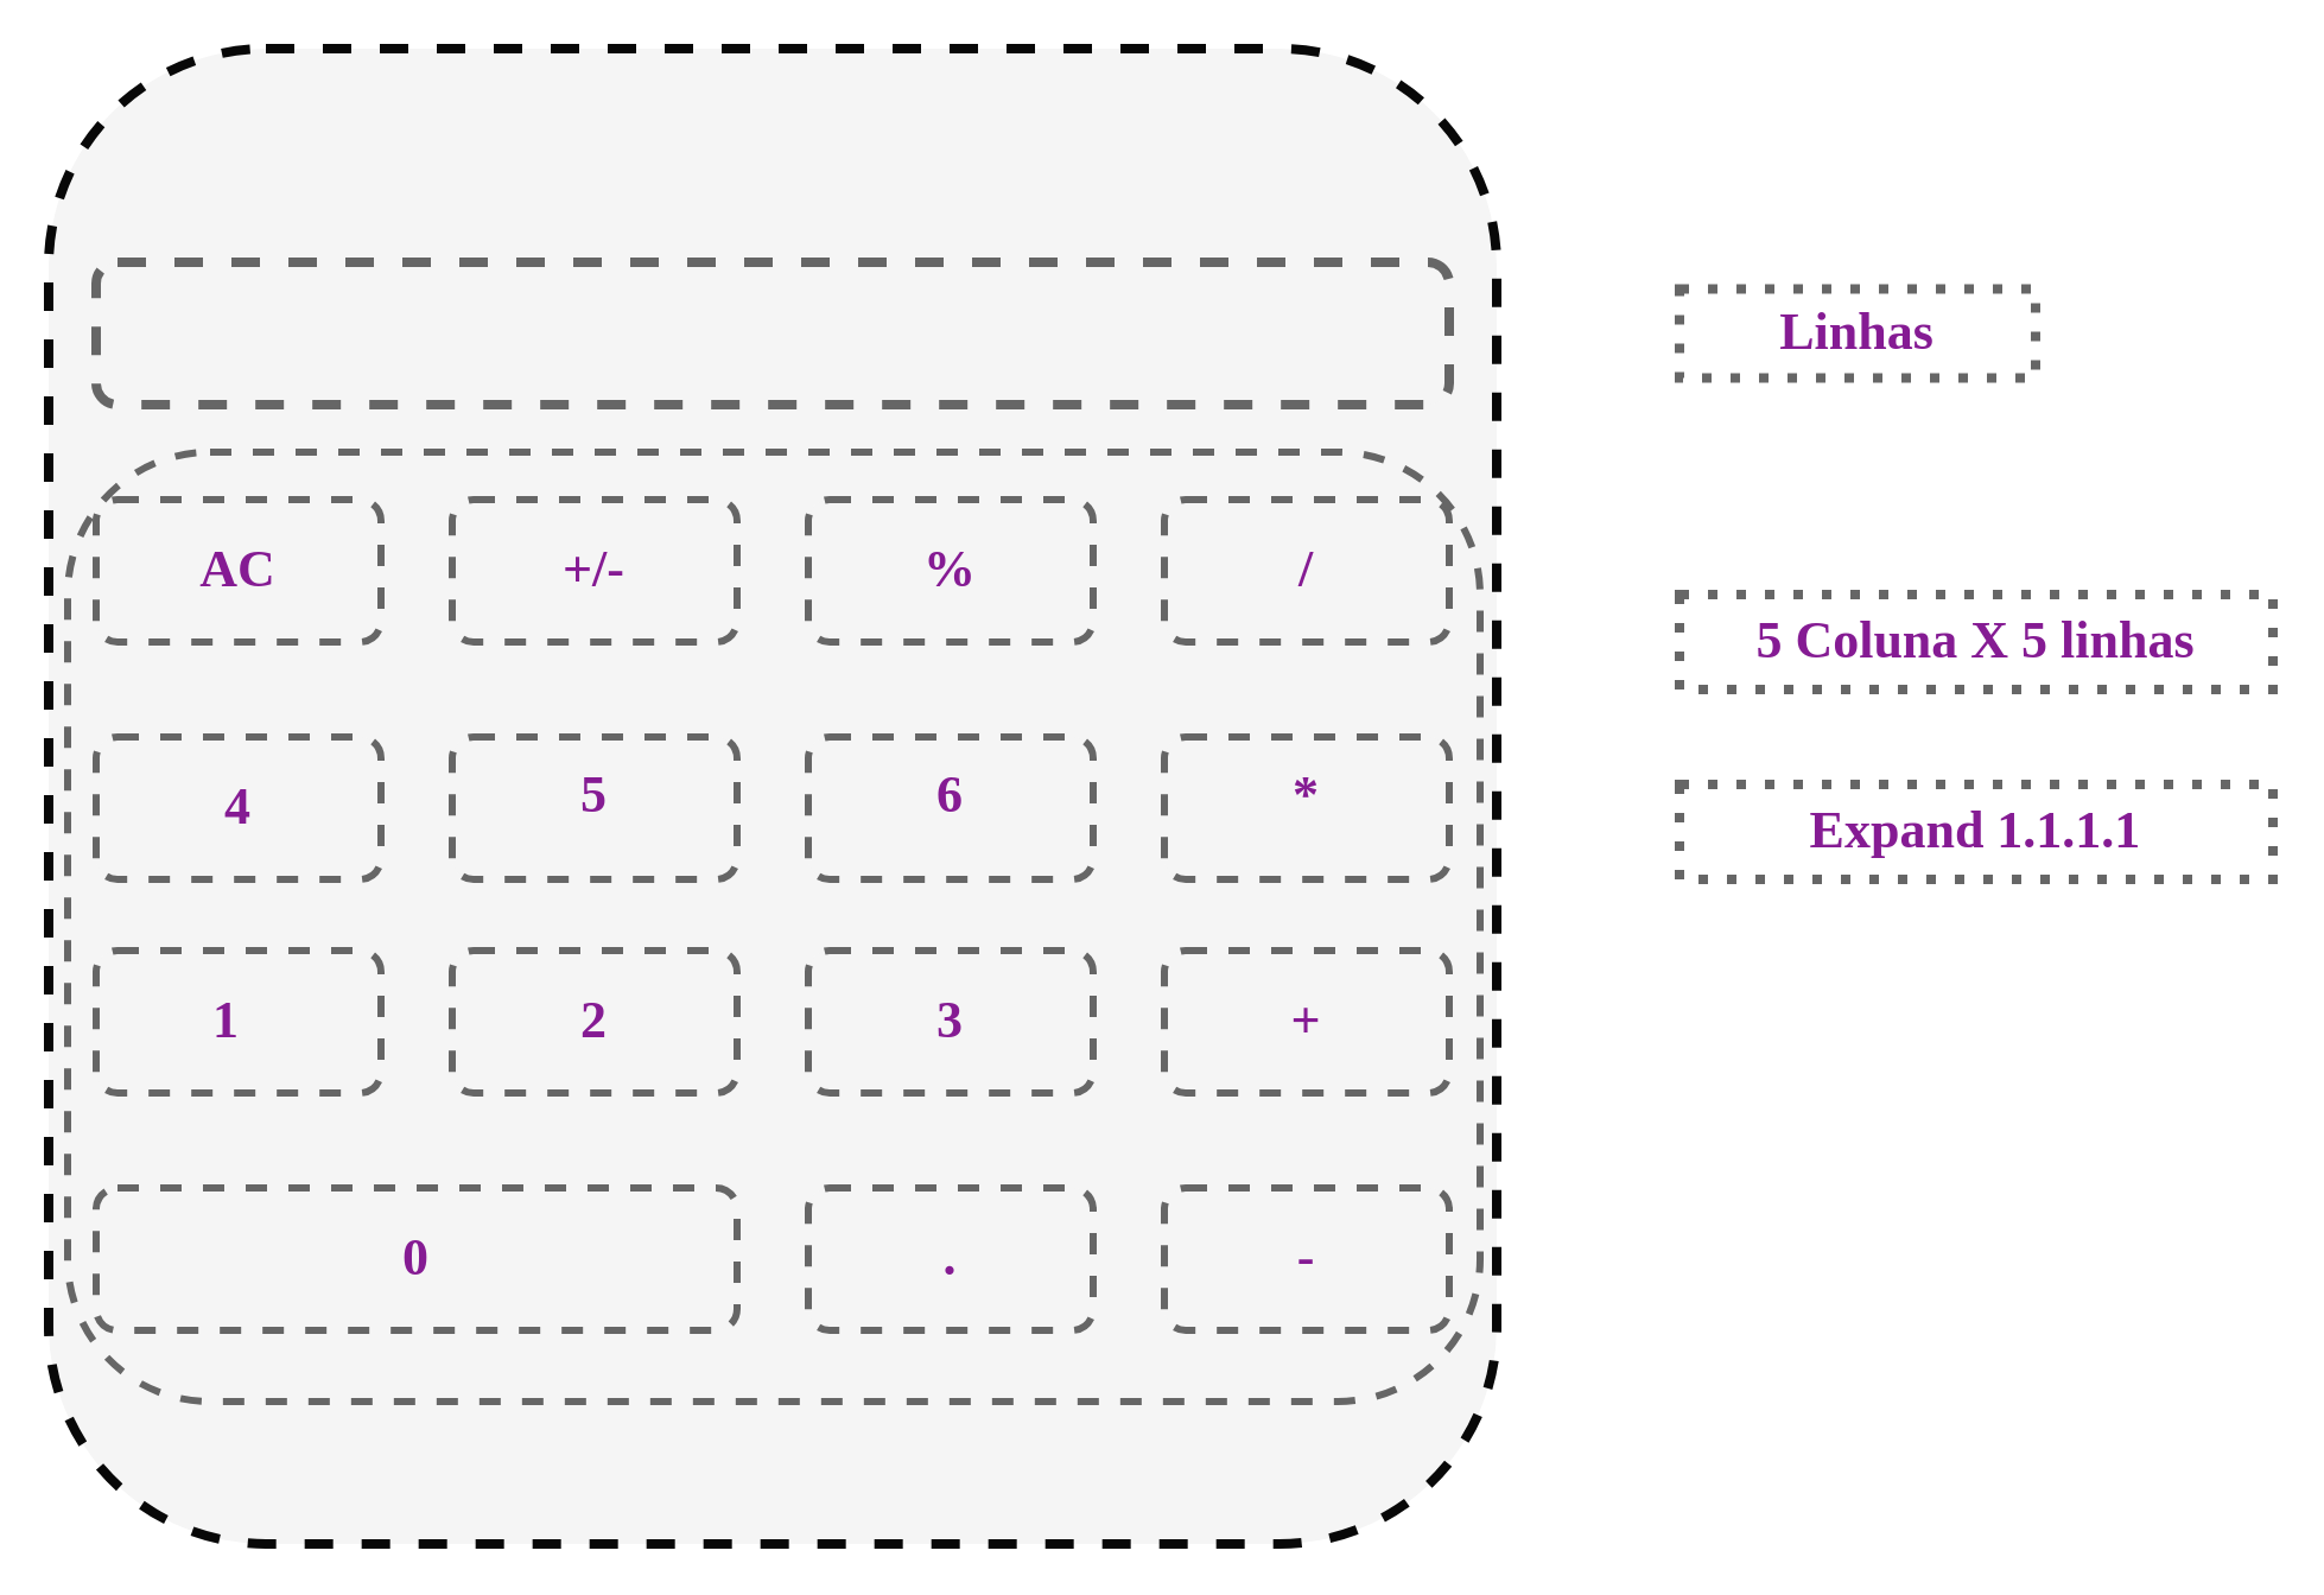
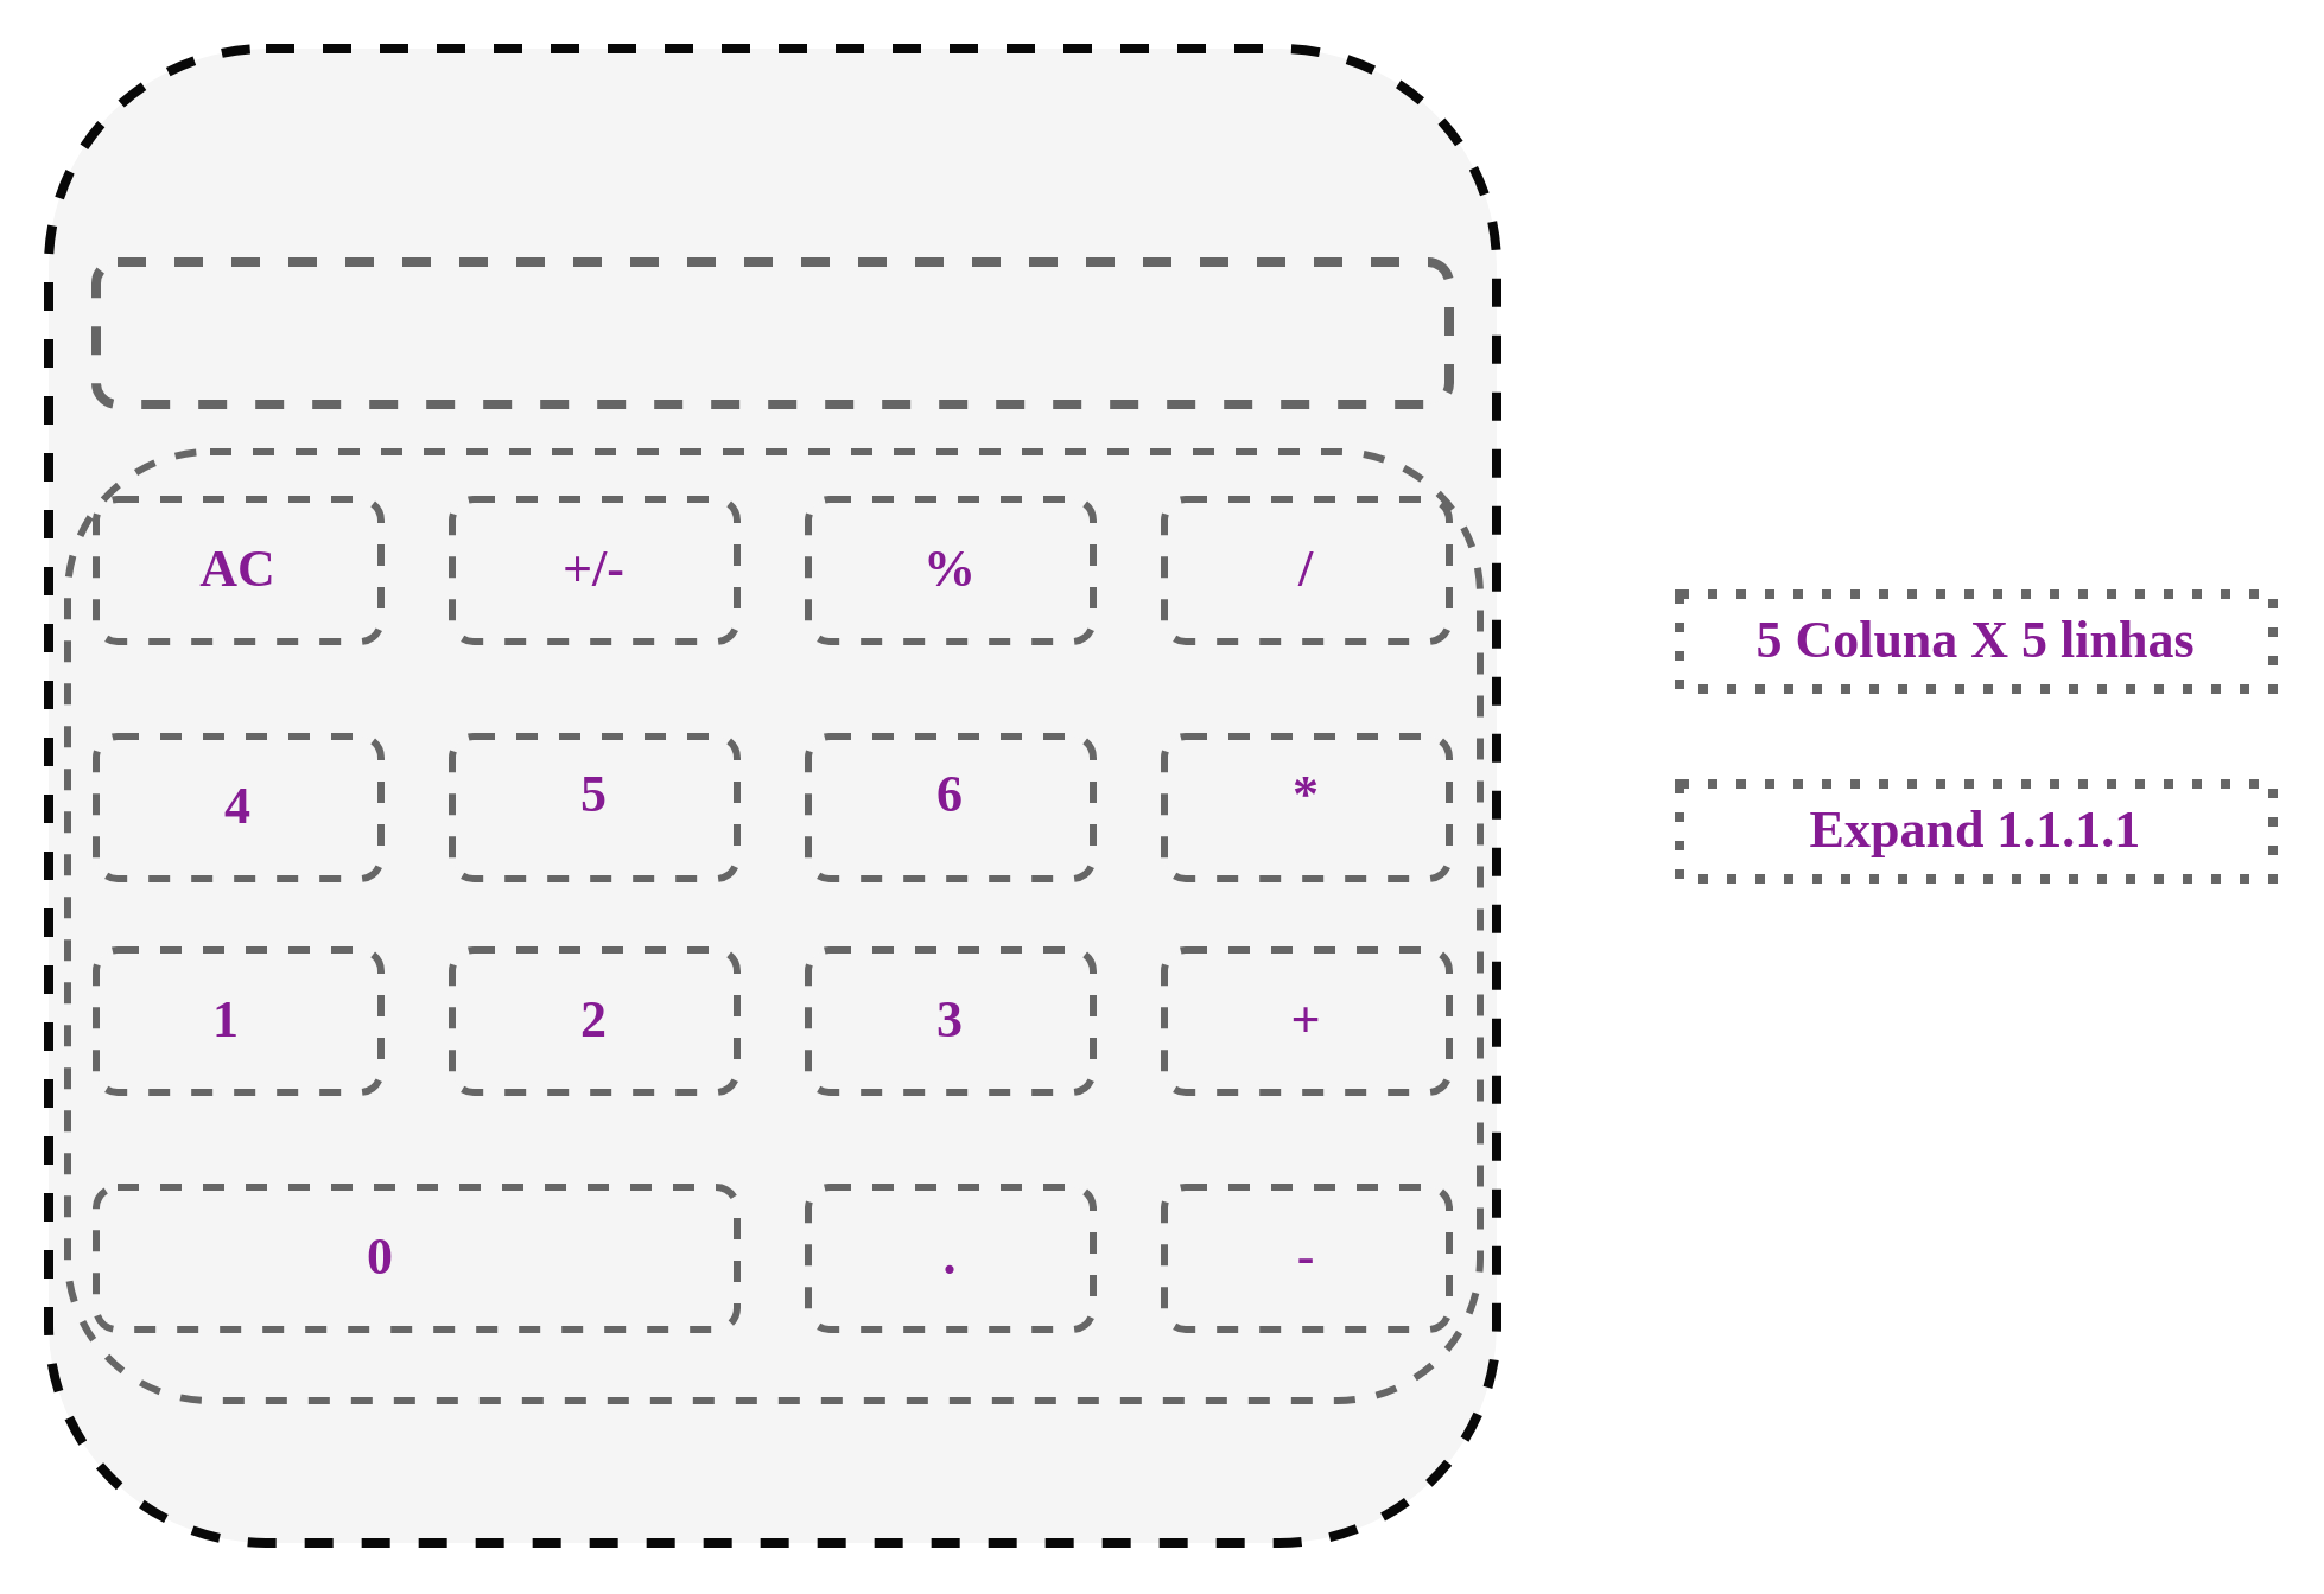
- <mxCell id="34" value="&lt;font style=&quot;font-size: 22px;&quot;&gt;Linhas&lt;/font&gt;" style="text;html=1;align=center;verticalAlign=middle;whiteSpace=wrap;rounded=0;fontFamily=Comic Sans MS;fontSize=22;fontColor=#851b93;fontStyle=1;dashed=1;dashPattern=1 2;strokeWidth=4;strokeColor=#666666;" vertex="1" parent="1"><mxGeometry x="707" y="121.25" width="150" height="37.5" as="geometry" /></mxCell>
- <mxCell id="33" value="0" style="text;html=1;align=center;verticalAlign=middle;whiteSpace=wrap;rounded=0;fontFamily=Comic Sans MS;fontSize=22;fontColor=#851b93;fontStyle=1" vertex="1" parent="1"><mxGeometry x="100" y="511.25" width="150" height="37.5" as="geometry" /></mxCell>
+ <mxCell id="33" value="0" style="text;html=1;align=center;verticalAlign=middle;whiteSpace=wrap;rounded=0;fontFamily=Comic Sans MS;fontSize=22;fontColor=#851b93;fontStyle=1" vertex="1" parent="1"><mxGeometry x="85" y="511.25" width="150" height="37.5" as="geometry" /></mxCell>
